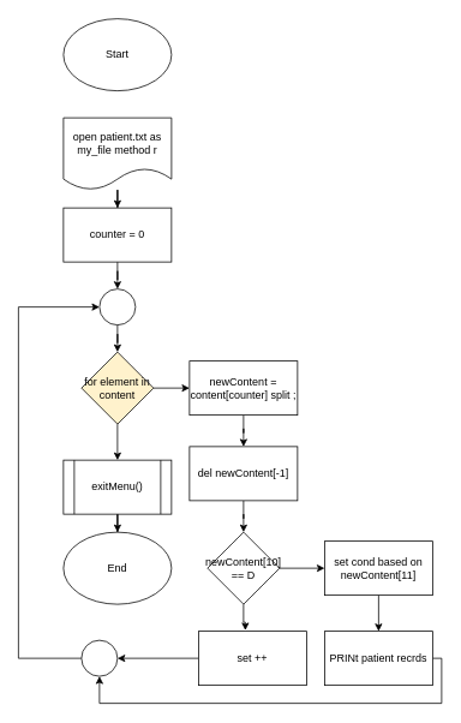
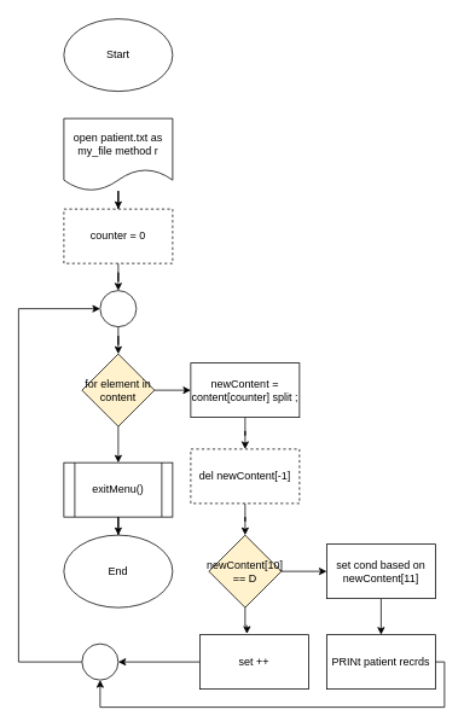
- <mxCell id="6" value="counter = 0" style="rounded=0;whiteSpace=wrap;html=1;" vertex="1" parent="1"><mxGeometry x="70" y="230" width="120" height="60" as="geometry" /></mxCell>
+ <mxCell id="6" value="counter = 0" style="rounded=0;whiteSpace=wrap;html=1;dashed=1;" vertex="1" parent="1"><mxGeometry x="70" y="230" width="120" height="60" as="geometry" /></mxCell>
- <mxCell id="15" value="del newContent[-1]" style="rounded=0;whiteSpace=wrap;html=1;" vertex="1" parent="1"><mxGeometry x="210" y="495" width="120" height="60" as="geometry" /></mxCell>
+ <mxCell id="15" value="del newContent[-1]" style="rounded=0;whiteSpace=wrap;html=1;dashed=1;" vertex="1" parent="1"><mxGeometry x="210" y="495" width="120" height="60" as="geometry" /></mxCell>
- <mxCell id="18" value="newContent[10] == D" style="rhombus;whiteSpace=wrap;html=1;" vertex="1" parent="1"><mxGeometry x="230" y="590" width="80" height="80" as="geometry" /></mxCell>
+ <mxCell id="18" value="newContent[10] == D" style="rhombus;whiteSpace=wrap;html=1;fillColor=#fff2cc;" vertex="1" parent="1"><mxGeometry x="230" y="590" width="80" height="80" as="geometry" /></mxCell>
